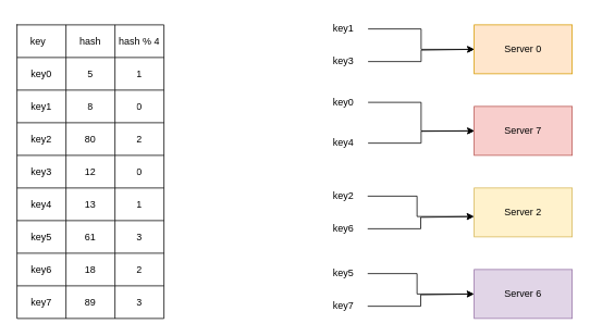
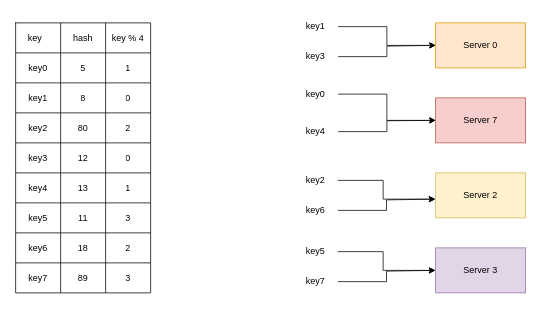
- <mxCell id="6" value="hash % 4" style="shape=partialRectangle;html=1;whiteSpace=wrap;connectable=0;strokeColor=inherit;overflow=hidden;fillColor=none;top=0;left=0;bottom=0;right=0;pointerEvents=1;" vertex="1" parent="3"><mxGeometry x="120" width="60" height="40" as="geometry"><mxRectangle width="60" height="40" as="alternateBounds" /></mxGeometry></mxCell>
+ <mxCell id="6" value="key % 4" style="shape=partialRectangle;html=1;whiteSpace=wrap;connectable=0;strokeColor=inherit;overflow=hidden;fillColor=none;top=0;left=0;bottom=0;right=0;pointerEvents=1;" vertex="1" parent="3"><mxGeometry x="120" width="60" height="40" as="geometry"><mxRectangle width="60" height="40" as="alternateBounds" /></mxGeometry></mxCell>
- <mxCell id="29" value="61" style="shape=partialRectangle;html=1;whiteSpace=wrap;connectable=0;strokeColor=inherit;overflow=hidden;fillColor=none;top=0;left=0;bottom=0;right=0;pointerEvents=1;" vertex="1" parent="27"><mxGeometry x="60" width="60" height="40" as="geometry"><mxRectangle width="60" height="40" as="alternateBounds" /></mxGeometry></mxCell>
+ <mxCell id="29" value="11" style="shape=partialRectangle;html=1;whiteSpace=wrap;connectable=0;strokeColor=inherit;overflow=hidden;fillColor=none;top=0;left=0;bottom=0;right=0;pointerEvents=1;" vertex="1" parent="27"><mxGeometry x="60" width="60" height="40" as="geometry"><mxRectangle width="60" height="40" as="alternateBounds" /></mxGeometry></mxCell>
- <mxCell id="42" value="Server 6" style="rounded=0;whiteSpace=wrap;html=1;fillColor=#e1d5e7;strokeColor=#9673a6;" vertex="1" parent="1"><mxGeometry x="580" y="330" width="120" height="60" as="geometry" /></mxCell>
+ <mxCell id="42" value="Server 3" style="rounded=0;whiteSpace=wrap;html=1;fillColor=#e1d5e7;strokeColor=#9673a6;" vertex="1" parent="1"><mxGeometry x="580" y="330" width="120" height="60" as="geometry" /></mxCell>
